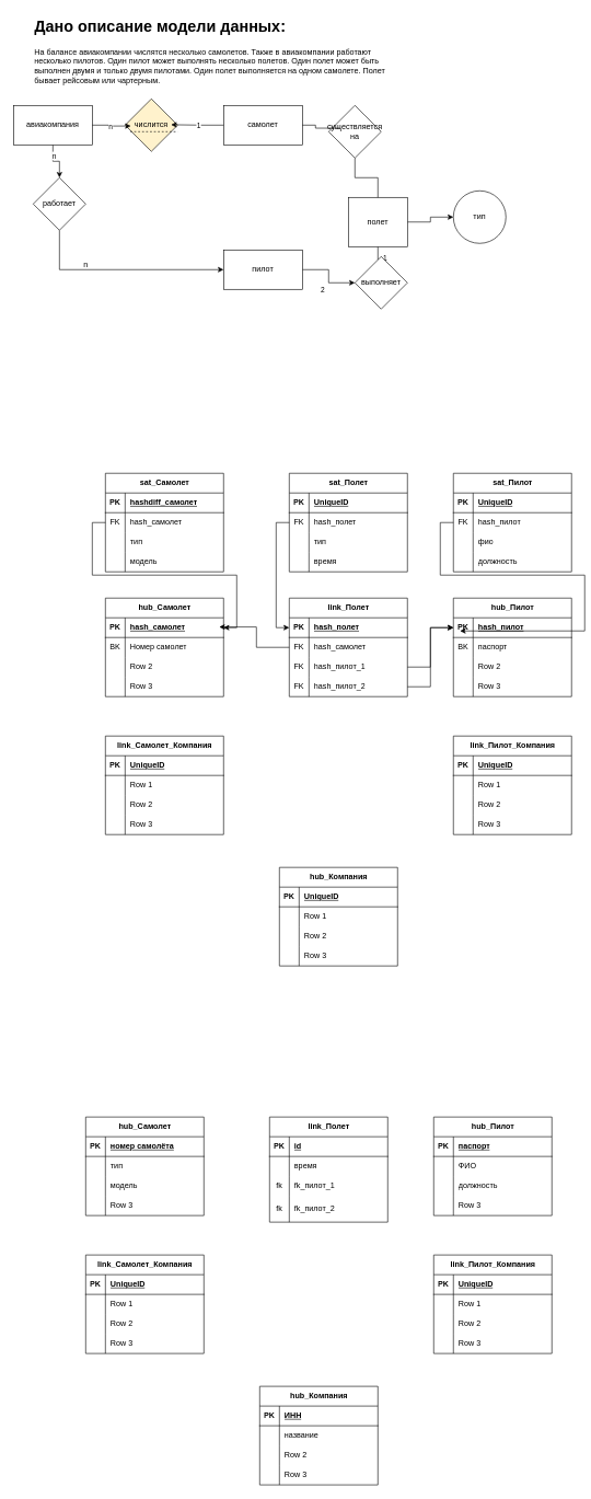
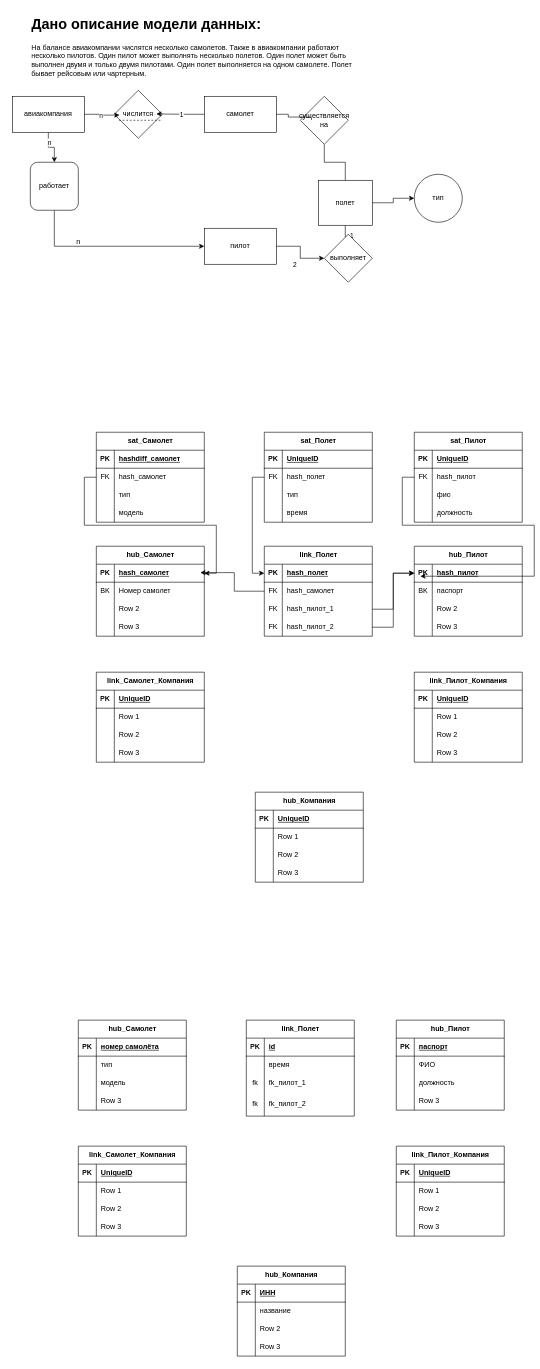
- <mxCell id="10" value="числится" style="rhombus;whiteSpace=wrap;html=1;fillColor=#fff2cc;" vertex="1" parent="1"><mxGeometry x="190" y="150" width="80" height="80" as="geometry" /></mxCell>
+ <mxCell id="10" value="числится" style="rhombus;whiteSpace=wrap;html=1;" vertex="1" parent="1"><mxGeometry x="190" y="150" width="80" height="80" as="geometry" /></mxCell>
- <mxCell id="17" value="работает" style="rhombus;whiteSpace=wrap;html=1;" vertex="1" parent="1"><mxGeometry x="50" y="270" width="80" height="80" as="geometry" /></mxCell>
+ <mxCell id="17" value="работает" style="whiteSpace=wrap;html=1;rounded=1;" vertex="1" parent="1"><mxGeometry x="50" y="270" width="80" height="80" as="geometry" /></mxCell>
